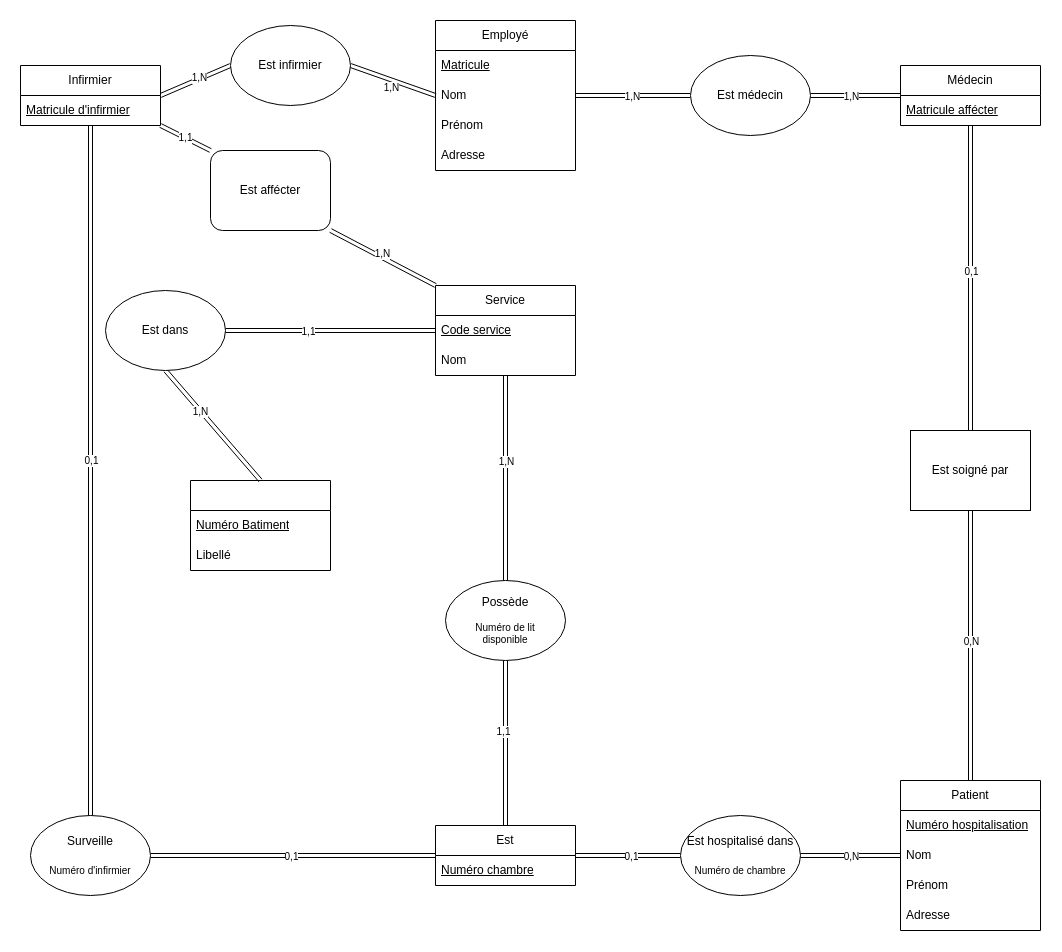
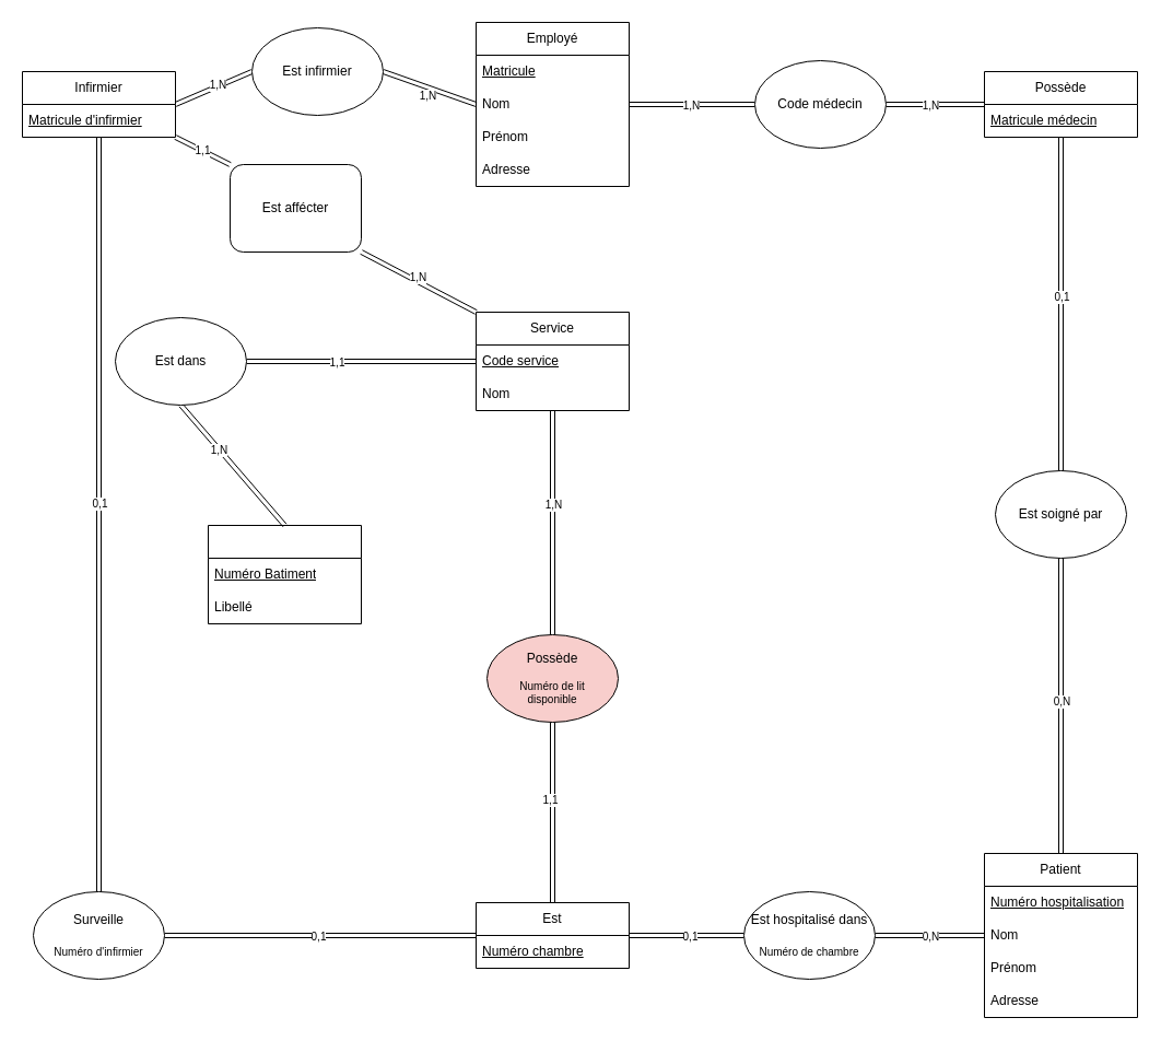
- <mxCell id="17" value="Médecin" style="swimlane;fontStyle=0;childLayout=stackLayout;horizontal=1;startSize=30;horizontalStack=0;resizeParent=1;resizeParentMax=0;resizeLast=0;collapsible=1;marginBottom=0;whiteSpace=wrap;html=1;" vertex="1" parent="1"><mxGeometry x="900" y="65" width="140" height="60" as="geometry" /></mxCell>
+ <mxCell id="17" value="Possède" style="swimlane;fontStyle=0;childLayout=stackLayout;horizontal=1;startSize=30;horizontalStack=0;resizeParent=1;resizeParentMax=0;resizeLast=0;collapsible=1;marginBottom=0;whiteSpace=wrap;html=1;" vertex="1" parent="1"><mxGeometry x="900" y="65" width="140" height="60" as="geometry" /></mxCell>
- <mxCell id="61" value="&lt;font style=&quot;font-size: 12px;&quot;&gt;Est médecin&lt;/font&gt;" style="ellipse;whiteSpace=wrap;html=1;fontSize=10;" vertex="1" parent="1"><mxGeometry x="690" y="55" width="120" height="80" as="geometry" /></mxCell>
+ <mxCell id="61" value="&lt;font style=&quot;font-size: 12px;&quot;&gt;Code médecin&lt;/font&gt;" style="ellipse;whiteSpace=wrap;html=1;fontSize=10;" vertex="1" parent="1"><mxGeometry x="690" y="55" width="120" height="80" as="geometry" /></mxCell>
- <mxCell id="18" value="&lt;u&gt;Matricule affécter&lt;/u&gt;" style="text;strokeColor=none;fillColor=none;align=left;verticalAlign=middle;spacingLeft=4;spacingRight=4;overflow=hidden;points=[[0,0.5],[1,0.5]];portConstraint=eastwest;rotatable=0;whiteSpace=wrap;html=1;" vertex="1" parent="17"><mxGeometry y="30" width="140" height="30" as="geometry" /></mxCell>
+ <mxCell id="18" value="&lt;u&gt;Matricule médecin&lt;/u&gt;" style="text;strokeColor=none;fillColor=none;align=left;verticalAlign=middle;spacingLeft=4;spacingRight=4;overflow=hidden;points=[[0,0.5],[1,0.5]];portConstraint=eastwest;rotatable=0;whiteSpace=wrap;html=1;" vertex="1" parent="17"><mxGeometry y="30" width="140" height="30" as="geometry" /></mxCell>
- <mxCell id="54" value="Est soigné par" style="whiteSpace=wrap;html=1;rounded=0;" vertex="1" parent="1"><mxGeometry x="910" y="430" width="120" height="80" as="geometry" /></mxCell>
+ <mxCell id="54" value="Est soigné par" style="ellipse;whiteSpace=wrap;html=1;" vertex="1" parent="1"><mxGeometry x="910" y="430" width="120" height="80" as="geometry" /></mxCell>
- <mxCell id="56" value="&lt;font style=&quot;&quot;&gt;&lt;font style=&quot;font-size: 12px;&quot;&gt;Possède&lt;/font&gt;&lt;br&gt;&lt;br&gt;Numéro de lit&lt;br&gt;disponible&lt;br&gt;&lt;/font&gt;" style="ellipse;whiteSpace=wrap;html=1;fontSize=10;" vertex="1" parent="1"><mxGeometry x="445" y="580" width="120" height="80" as="geometry" /></mxCell>
+ <mxCell id="56" value="&lt;font style=&quot;&quot;&gt;&lt;font style=&quot;font-size: 12px;&quot;&gt;Possède&lt;/font&gt;&lt;br&gt;&lt;br&gt;Numéro de lit&lt;br&gt;disponible&lt;br&gt;&lt;/font&gt;" style="ellipse;whiteSpace=wrap;html=1;fontSize=10;fillColor=#f8cecc;" vertex="1" parent="1"><mxGeometry x="445" y="580" width="120" height="80" as="geometry" /></mxCell>
